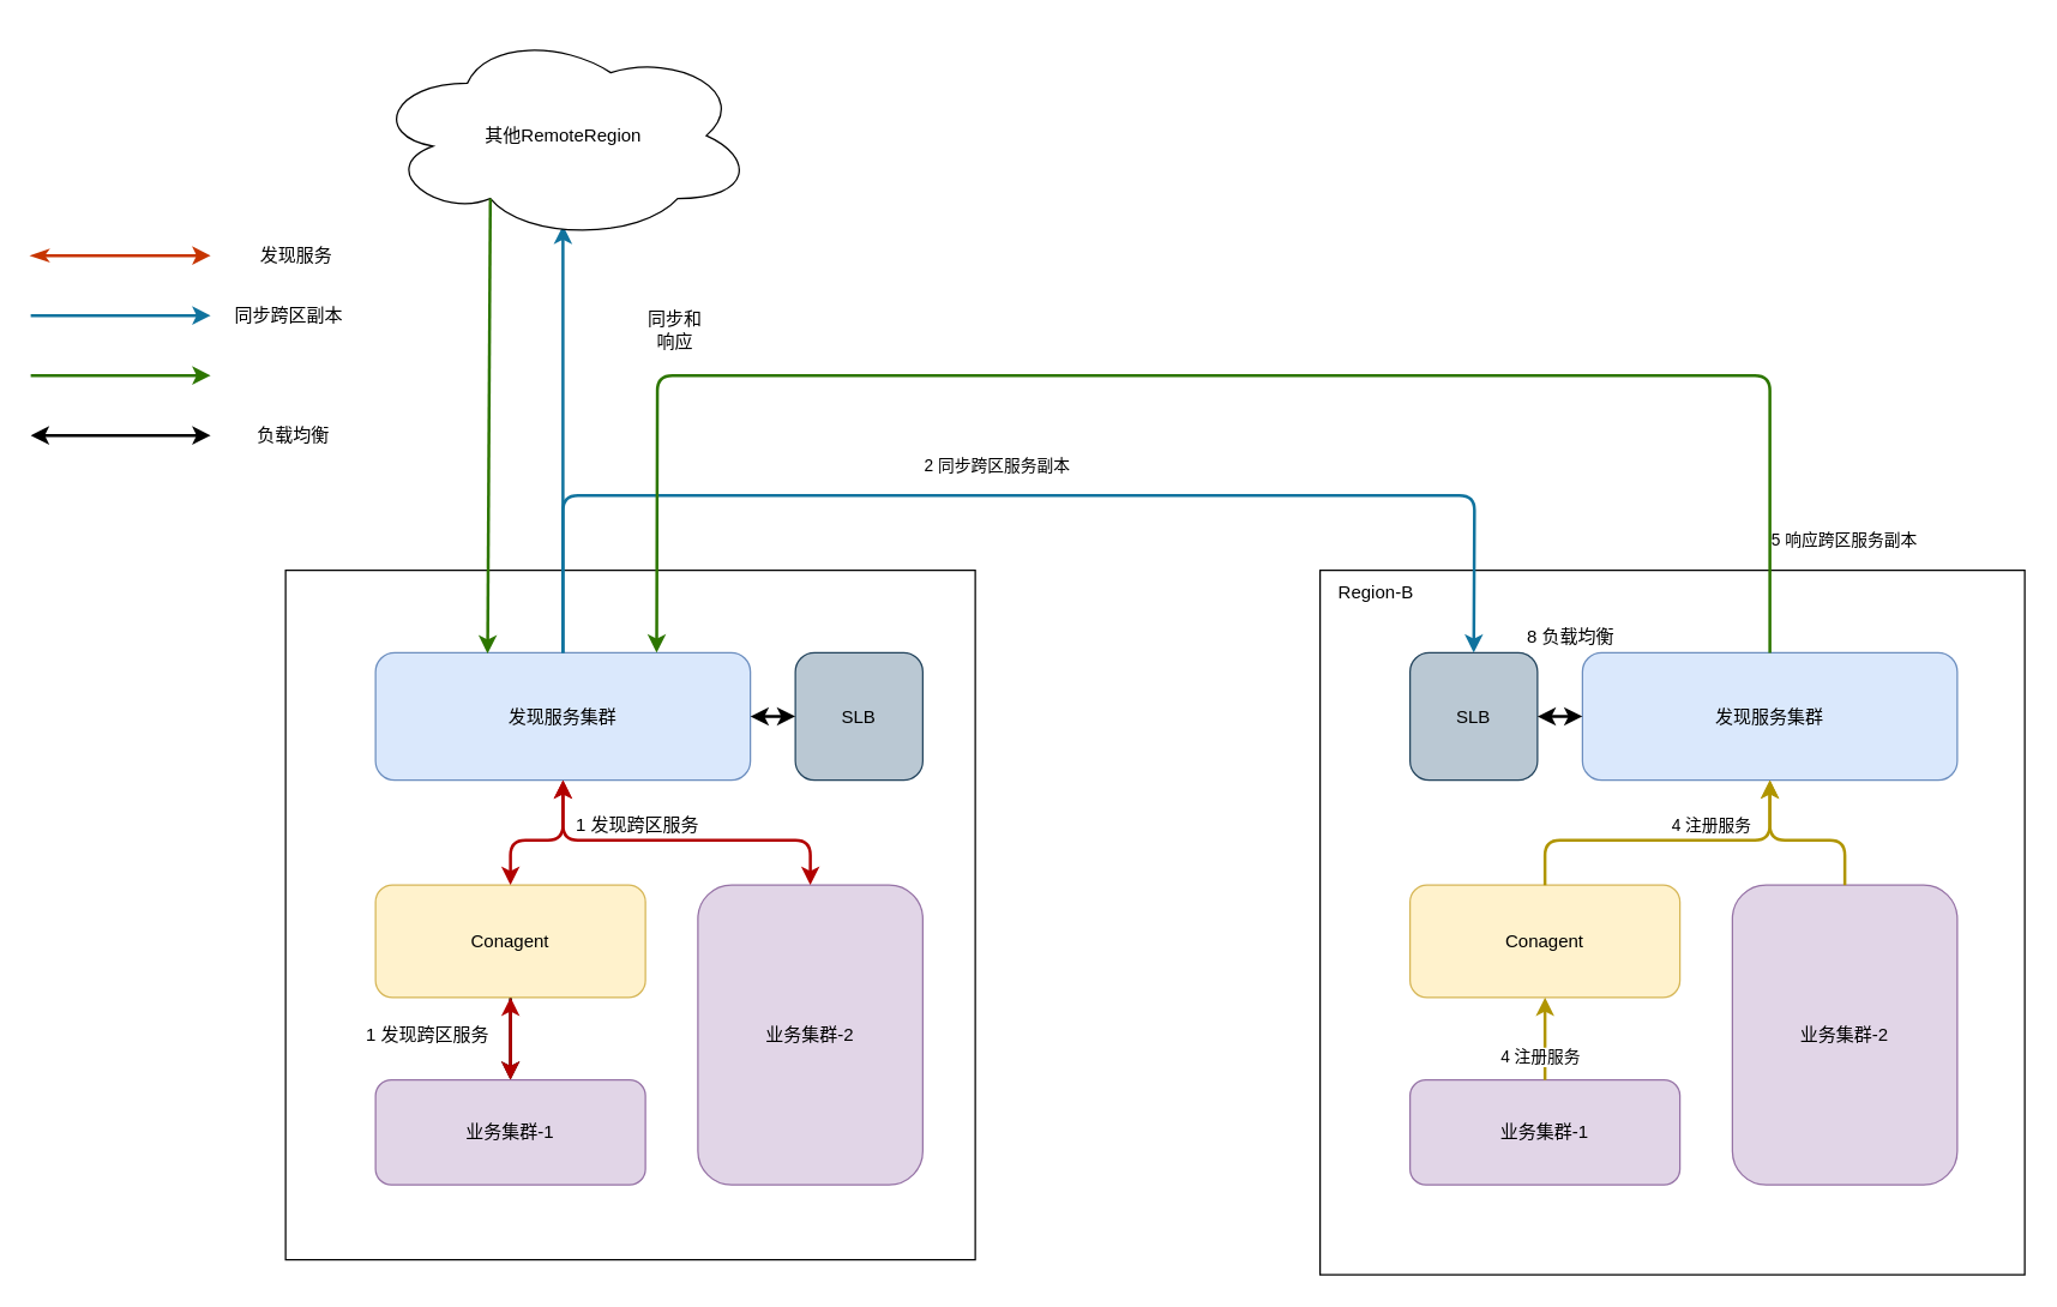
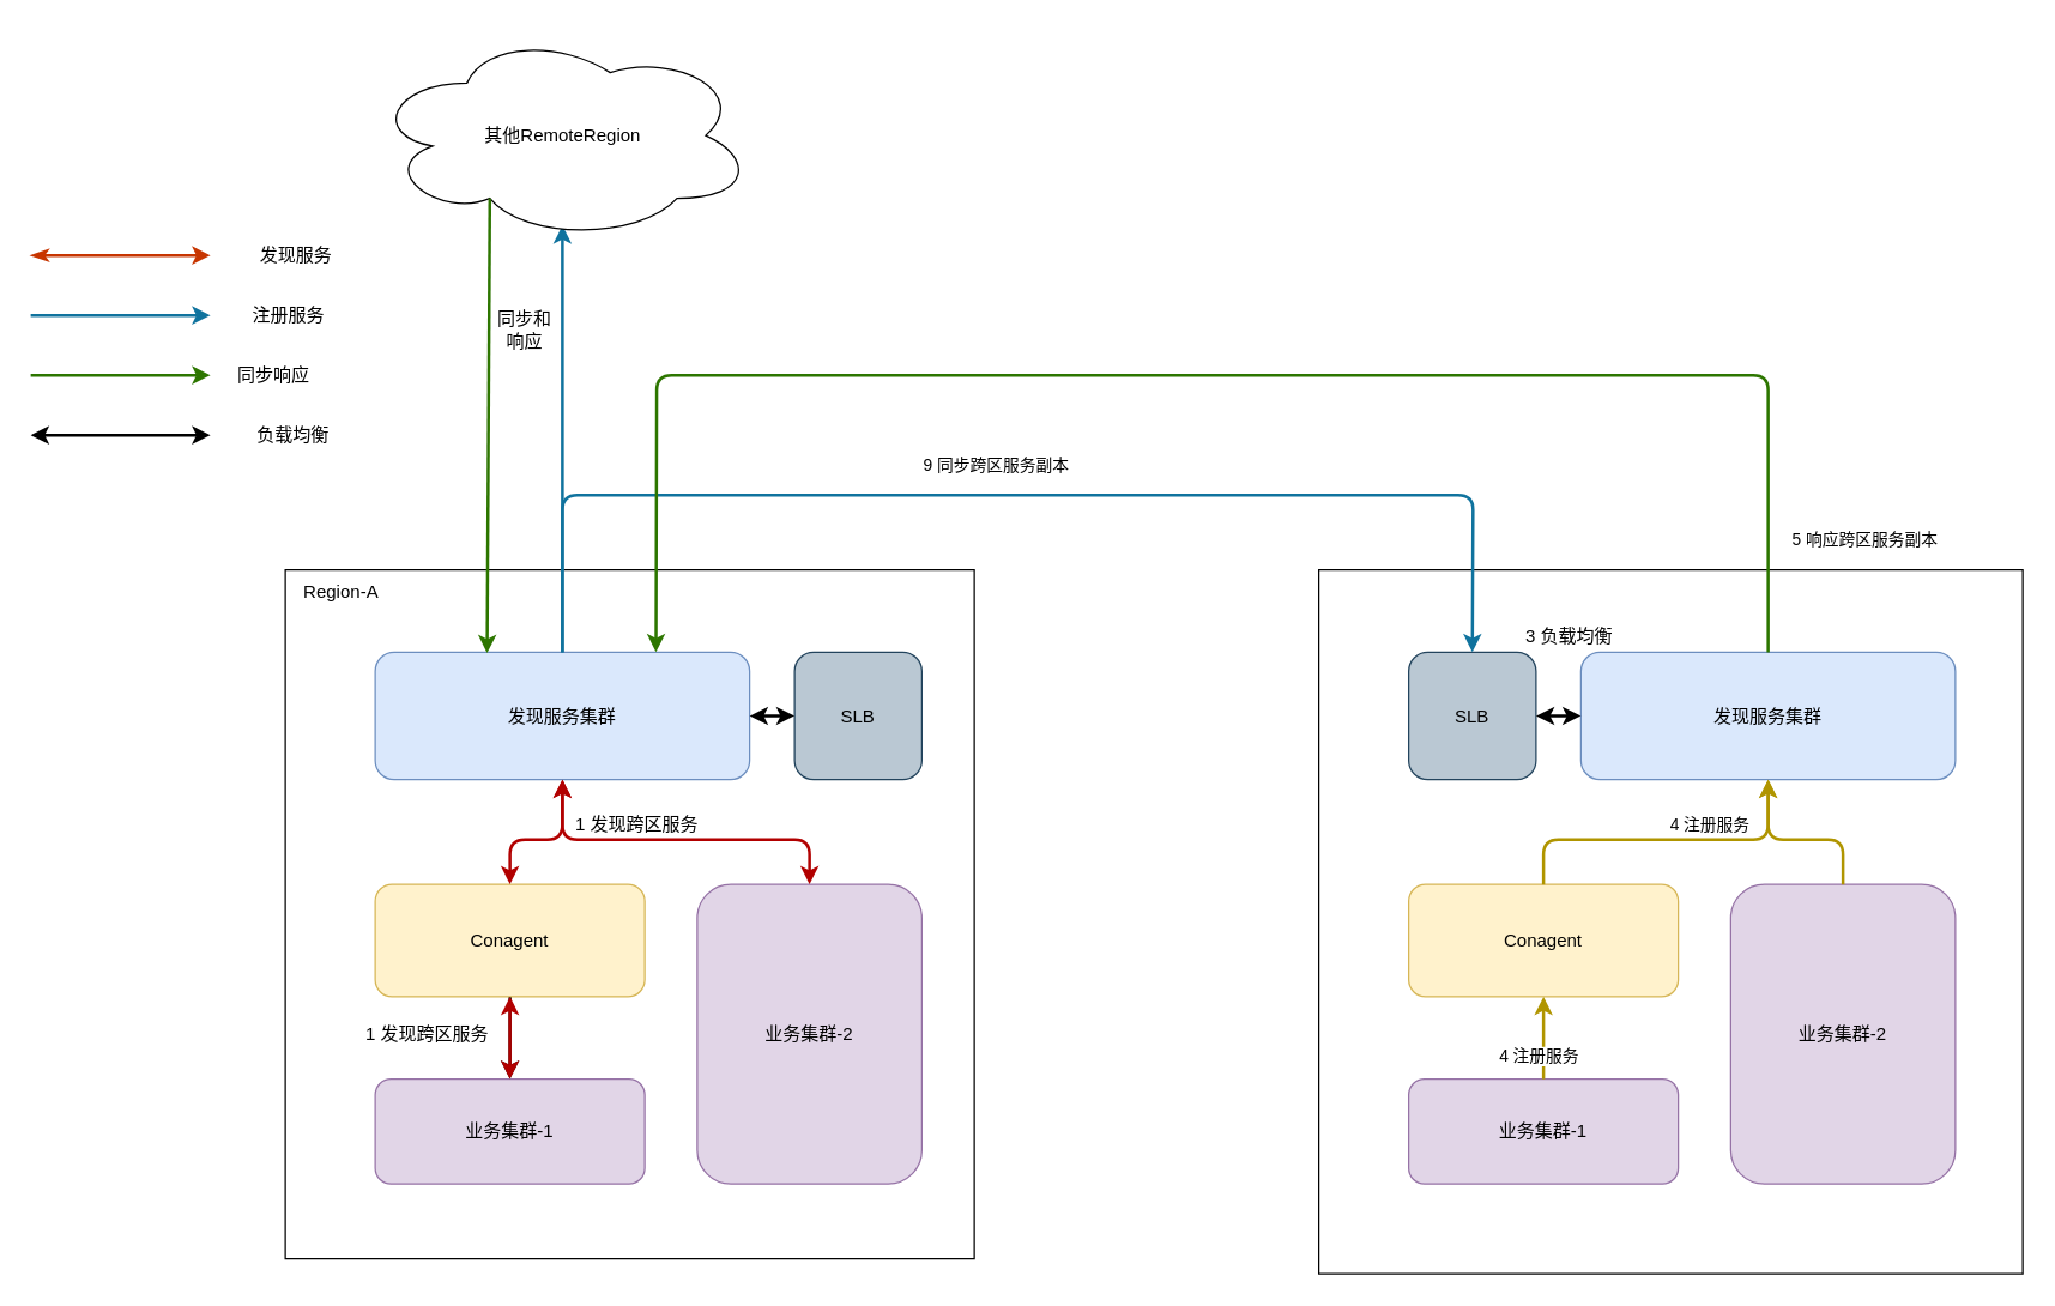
- <mxCell id="33" value="同步跨区副本" style="text;html=1;strokeColor=none;fillColor=none;align=center;verticalAlign=middle;whiteSpace=wrap;rounded=0;" vertex="1" parent="1"><mxGeometry x="155" y="200" width="75" height="20" as="geometry" /></mxCell>
+ <mxCell id="33" value="注册服务" style="text;html=1;strokeColor=none;fillColor=none;align=center;verticalAlign=middle;whiteSpace=wrap;rounded=0;" vertex="1" parent="1"><mxGeometry x="155" y="200" width="75" height="20" as="geometry" /></mxCell>
- <mxCell id="44" value="同步和响应" style="text;html=1;strokeColor=none;fillColor=none;align=center;verticalAlign=middle;whiteSpace=wrap;rounded=0;" vertex="1" parent="1"><mxGeometry x="430" y="210" width="40" height="20" as="geometry" /></mxCell>
+ <mxCell id="44" value="同步和响应" style="text;html=1;strokeColor=none;fillColor=none;align=center;verticalAlign=middle;whiteSpace=wrap;rounded=0;" vertex="1" parent="1"><mxGeometry x="330" y="210" width="40" height="20" as="geometry" /></mxCell>
+ <mxCell id="39" value="同步响应" style="text;html=1;strokeColor=none;fillColor=none;align=center;verticalAlign=middle;whiteSpace=wrap;rounded=0;" vertex="1" parent="1"><mxGeometry x="155" y="240" width="55" height="20" as="geometry" /></mxCell>
- <mxCell id="24" value="&lt;span style=&quot;font-size: 11px ; background-color: rgb(255 , 255 , 255)&quot;&gt;2 同步跨区服务副本&lt;/span&gt;" style="text;html=1;strokeColor=none;fillColor=none;align=center;verticalAlign=middle;whiteSpace=wrap;rounded=0;" vertex="1" parent="1"><mxGeometry x="600" y="300" width="130" height="20" as="geometry" /></mxCell>
+ <mxCell id="24" value="&lt;span style=&quot;font-size: 11px ; background-color: rgb(255 , 255 , 255)&quot;&gt;9 同步跨区服务副本&lt;/span&gt;" style="text;html=1;strokeColor=none;fillColor=none;align=center;verticalAlign=middle;whiteSpace=wrap;rounded=0;" vertex="1" parent="1"><mxGeometry x="600" y="300" width="130" height="20" as="geometry" /></mxCell>
- <mxCell id="25" value="&lt;span style=&quot;font-size: 11px ; background-color: rgb(255 , 255 , 255)&quot;&gt;5 响应跨区服务副本&lt;/span&gt;" style="text;html=1;strokeColor=none;fillColor=none;align=center;verticalAlign=middle;whiteSpace=wrap;rounded=0;" vertex="1" parent="1"><mxGeometry x="1165" y="350" width="130" height="20" as="geometry" /></mxCell>
+ <mxCell id="25" value="&lt;span style=&quot;font-size: 11px ; background-color: rgb(255 , 255 , 255)&quot;&gt;5 响应跨区服务副本&lt;/span&gt;" style="text;html=1;strokeColor=none;fillColor=none;align=center;verticalAlign=middle;whiteSpace=wrap;rounded=0;" vertex="1" parent="1"><mxGeometry x="1180" y="350" width="130" height="20" as="geometry" /></mxCell>
+ <mxCell id="8" value="Region-A" style="text;html=1;strokeColor=none;fillColor=none;align=center;verticalAlign=middle;whiteSpace=wrap;rounded=0;" vertex="1" parent="1"><mxGeometry x="190" y="380" width="75" height="30" as="geometry" /></mxCell>
- <mxCell id="18" value="Region-B" style="text;html=1;strokeColor=none;fillColor=none;align=center;verticalAlign=middle;whiteSpace=wrap;rounded=0;" vertex="1" parent="1"><mxGeometry x="880" y="380" width="75" height="30" as="geometry" /></mxCell>
- <mxCell id="26" value="8 负载均衡" style="text;html=1;strokeColor=none;fillColor=none;align=center;verticalAlign=middle;whiteSpace=wrap;rounded=0;" vertex="1" parent="1"><mxGeometry x="1010" y="415" width="75" height="20" as="geometry" /></mxCell>
+ <mxCell id="26" value="3 负载均衡" style="text;html=1;strokeColor=none;fillColor=none;align=center;verticalAlign=middle;whiteSpace=wrap;rounded=0;" vertex="1" parent="1"><mxGeometry x="1010" y="415" width="75" height="20" as="geometry" /></mxCell>
